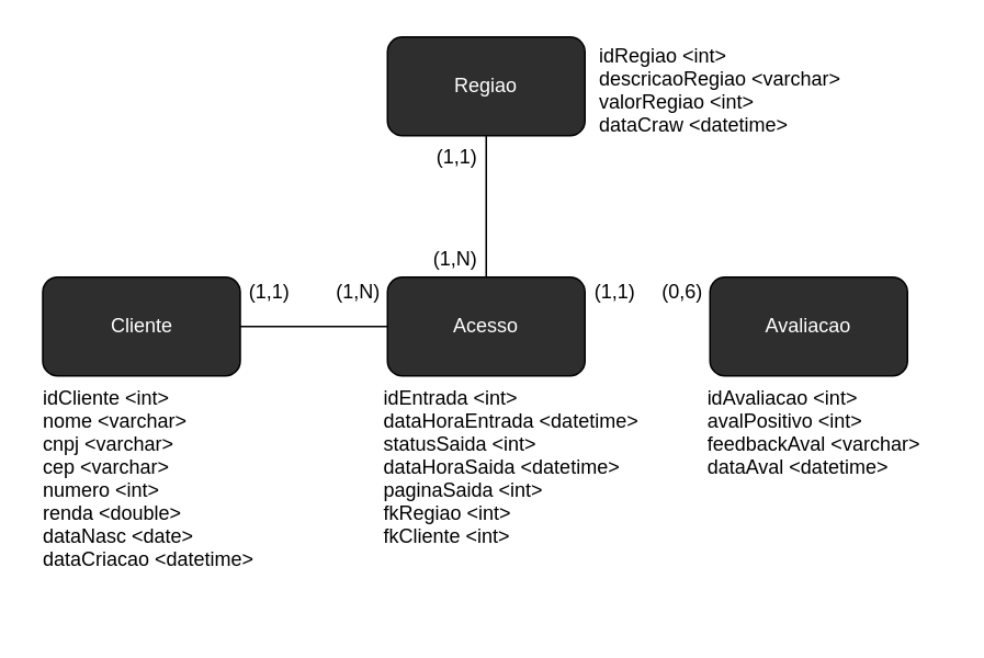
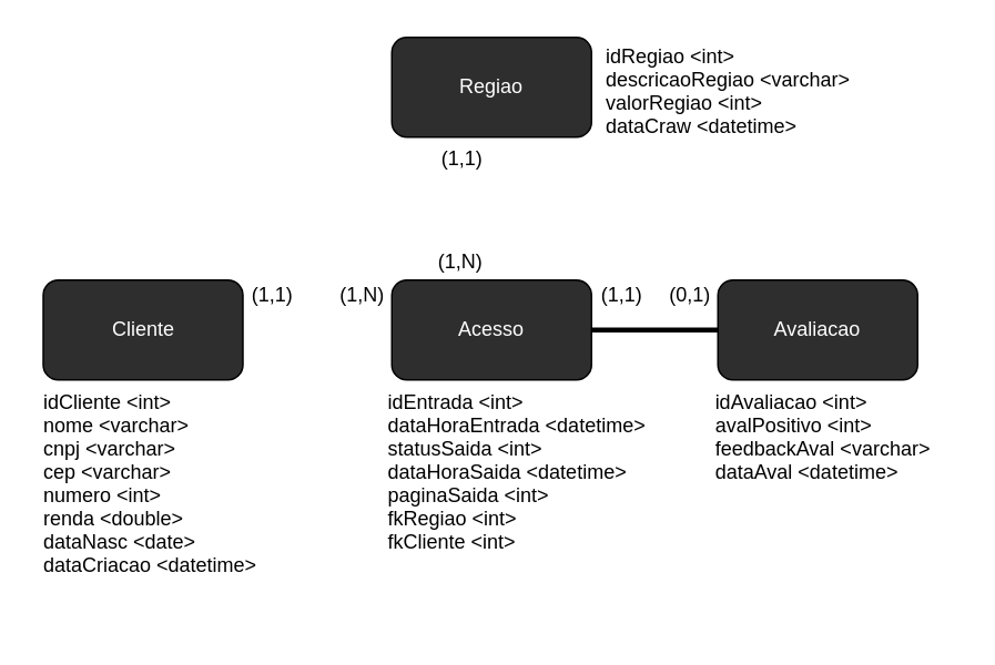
- <mxCell id="5" style="edgeStyle=orthogonalEdgeStyle;rounded=0;orthogonalLoop=1;jettySize=auto;html=1;entryX=0.5;entryY=1;entryDx=0;entryDy=0;endArrow=none;endFill=0;" parent="1" source="6" target="15" edge="1"><mxGeometry relative="1" as="geometry" /></mxCell>
- <mxCell id="13" value="(0,6)" style="text;html=1;align=center;verticalAlign=middle;resizable=0;points=[];autosize=1;" parent="1" vertex="1"><mxGeometry x="396" y="168" width="35" height="18" as="geometry" /></mxCell>
+ <mxCell id="13" value="(0,1)" style="text;html=1;align=center;verticalAlign=middle;resizable=0;points=[];autosize=1;" parent="1" vertex="1"><mxGeometry x="396" y="168" width="35" height="18" as="geometry" /></mxCell>
- <mxCell id="2" style="edgeStyle=orthogonalEdgeStyle;rounded=0;orthogonalLoop=1;jettySize=auto;html=1;entryX=0;entryY=0.5;entryDx=0;entryDy=0;endArrow=none;endFill=0;" parent="1" source="3" target="6" edge="1"><mxGeometry relative="1" as="geometry"><Array as="points"><mxPoint x="91" y="198" /></Array></mxGeometry></mxCell>
+ <mxCell id="4" style="edgeStyle=orthogonalEdgeStyle;rounded=1;orthogonalLoop=1;jettySize=auto;html=1;entryX=0;entryY=0.5;entryDx=0;entryDy=0;endArrow=none;endFill=0;strokeWidth=3;" parent="1" source="6" target="9" edge="1"><mxGeometry relative="1" as="geometry" /></mxCell>
